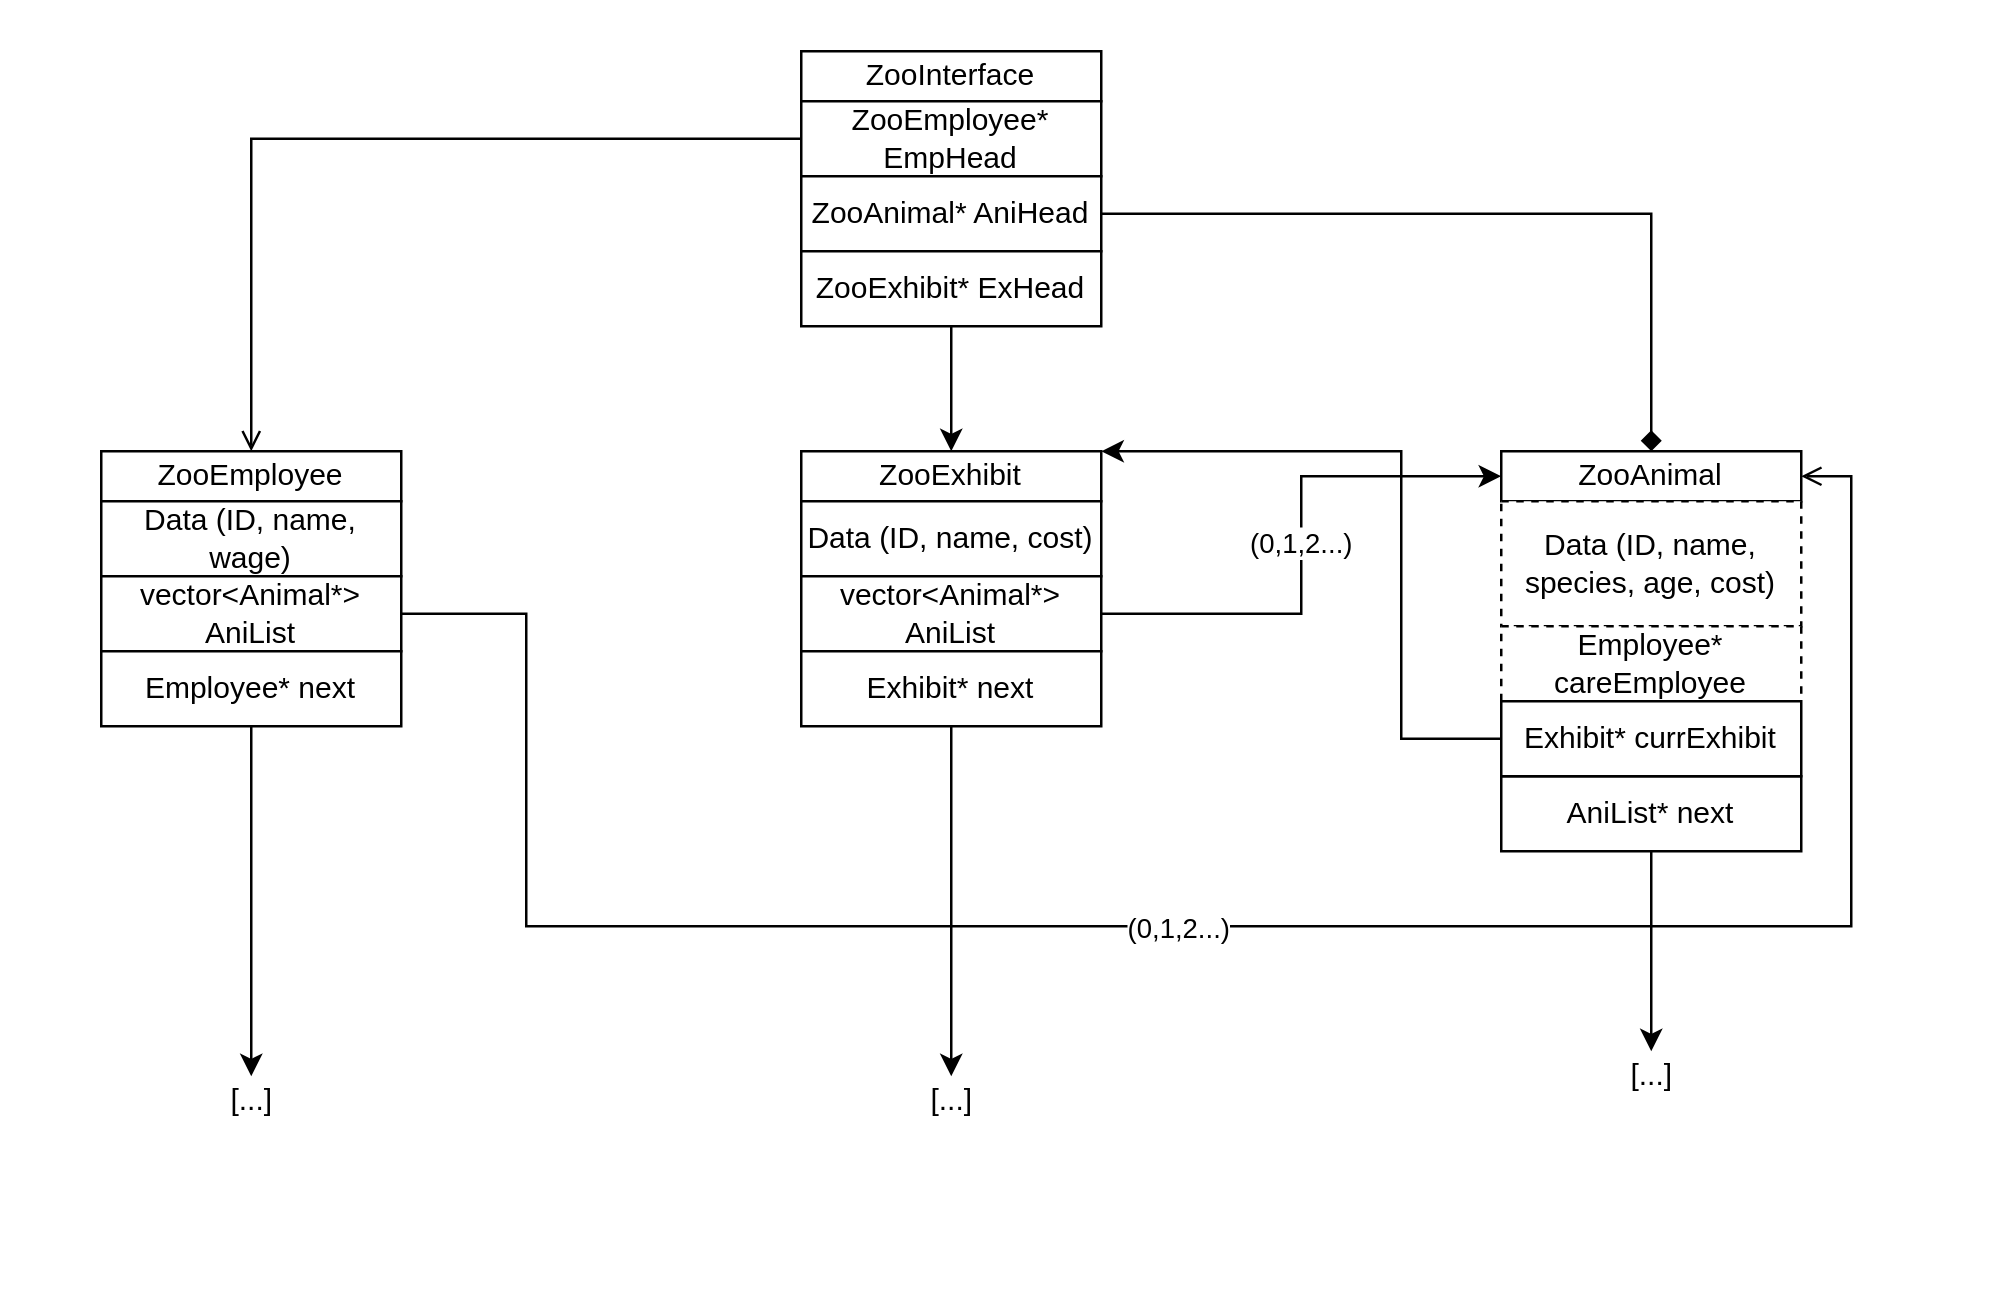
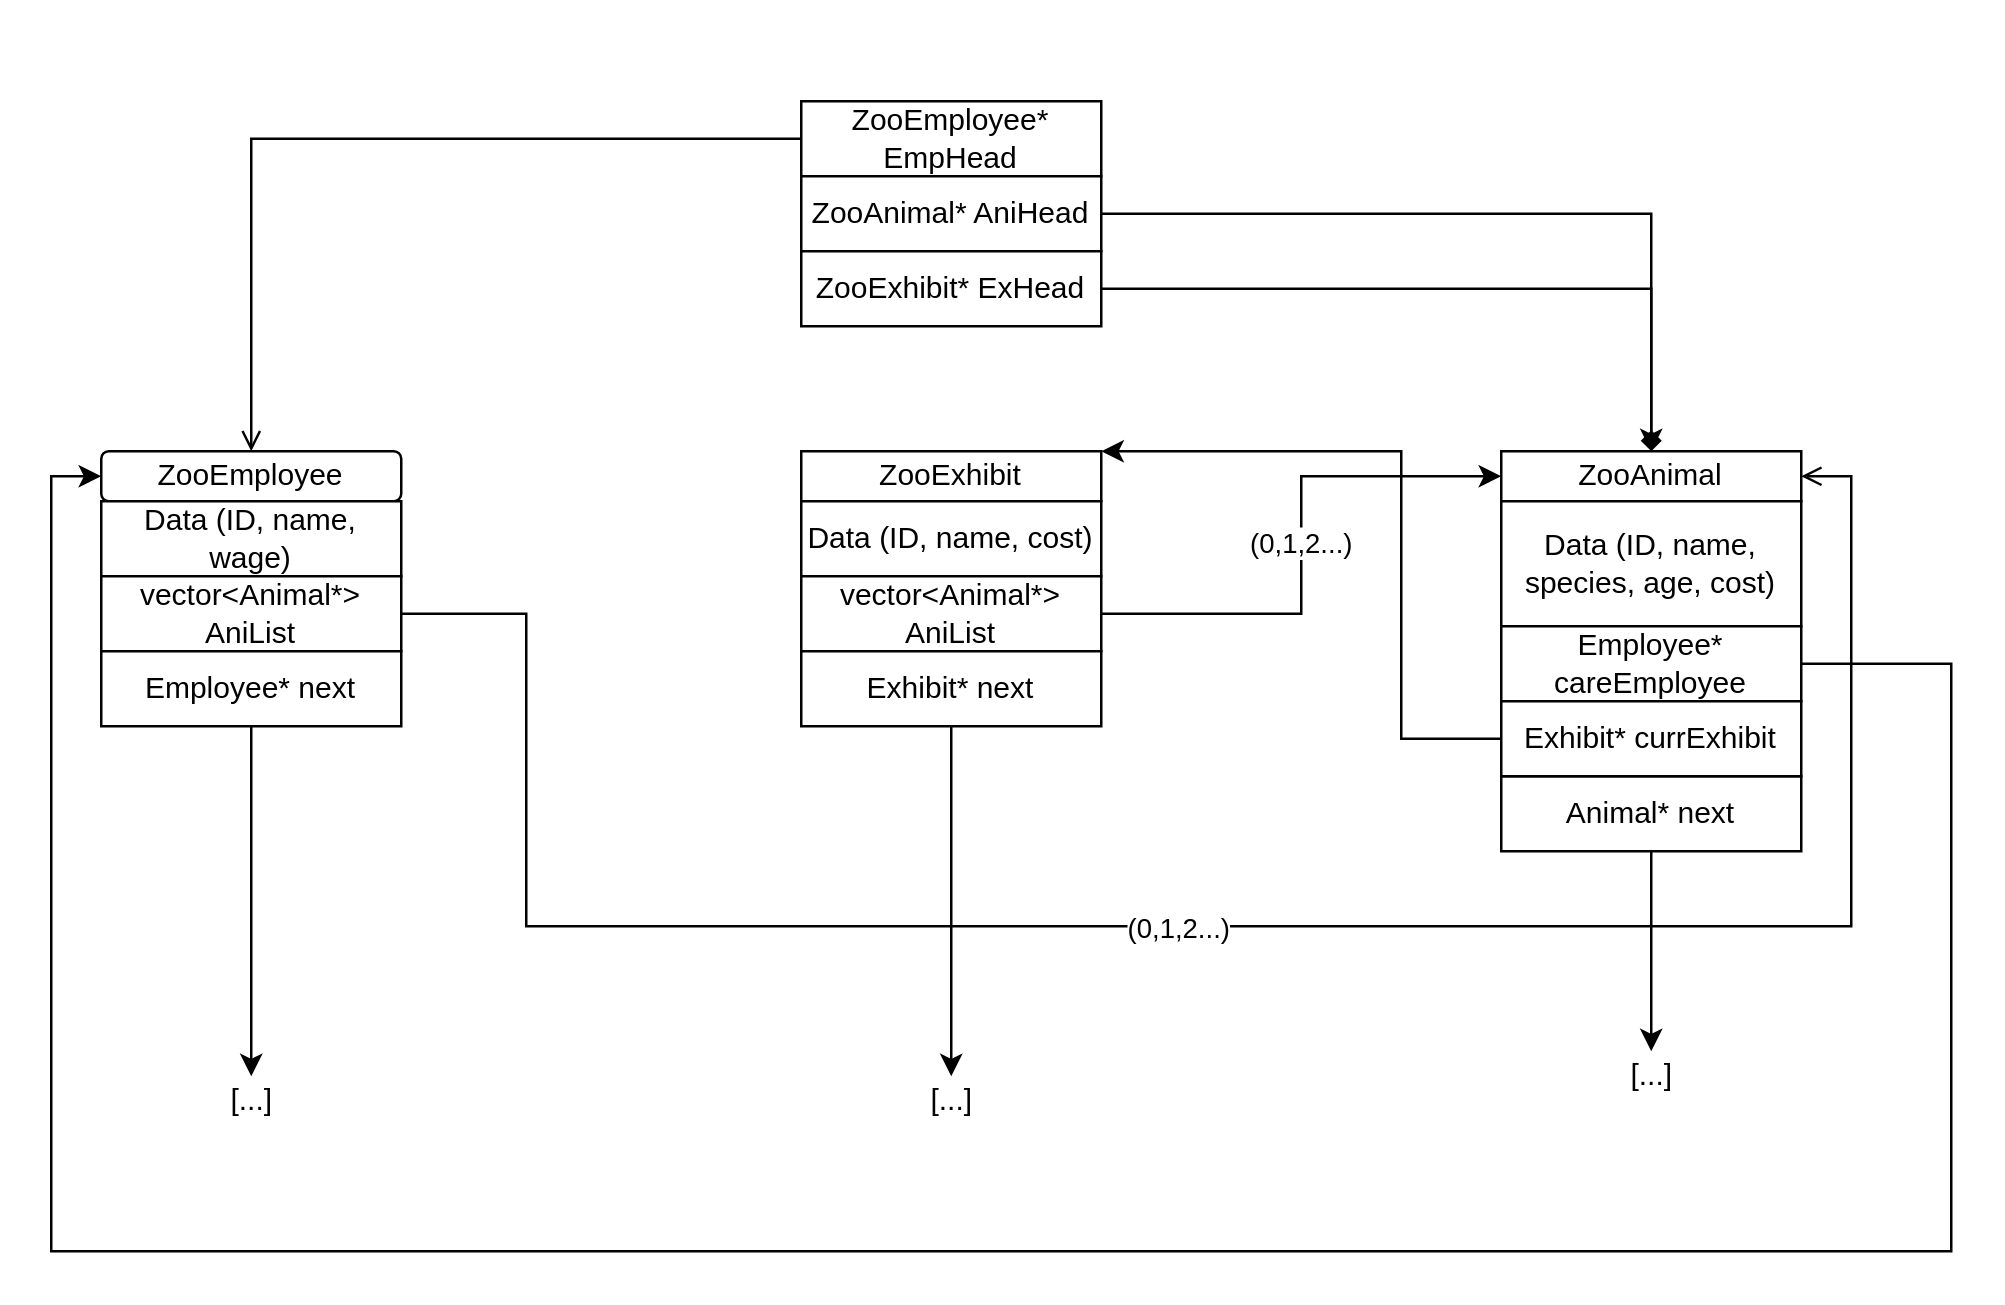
- <mxCell id="2" value="ZooInterface" style="rounded=0;whiteSpace=wrap;html=1;" parent="1" vertex="1"><mxGeometry x="320" y="20" width="120" height="20" as="geometry" /></mxCell>
- <mxCell id="7" style="edgeStyle=orthogonalEdgeStyle;rounded=0;orthogonalLoop=1;jettySize=auto;html=1;" parent="1" source="8" target="14" edge="1"><mxGeometry relative="1" as="geometry" /></mxCell>
+ <mxCell id="7" style="edgeStyle=orthogonalEdgeStyle;rounded=0;orthogonalLoop=1;jettySize=auto;html=1;" parent="1" source="8" target="22" edge="1"><mxGeometry relative="1" as="geometry" /></mxCell>
- <mxCell id="9" value="ZooEmployee" style="rounded=0;whiteSpace=wrap;html=1;" parent="1" vertex="1"><mxGeometry x="40" y="180" width="120" height="20" as="geometry" /></mxCell>
+ <mxCell id="9" value="ZooEmployee" style="whiteSpace=wrap;html=1;rounded=1;" parent="1" vertex="1"><mxGeometry x="40" y="180" width="120" height="20" as="geometry" /></mxCell>
- <mxCell id="23" value="Data (ID, name, species, age, cost)" style="rounded=0;whiteSpace=wrap;html=1;dashed=1;" parent="1" vertex="1"><mxGeometry x="600" y="200" width="120" height="50" as="geometry" /></mxCell>
+ <mxCell id="23" value="Data (ID, name, species, age, cost)" style="rounded=0;whiteSpace=wrap;html=1;" parent="1" vertex="1"><mxGeometry x="600" y="200" width="120" height="50" as="geometry" /></mxCell>
- <mxCell id="30" value="Employee* careEmployee" style="rounded=0;whiteSpace=wrap;html=1;dashed=1;" parent="1" vertex="1"><mxGeometry x="600" y="250" width="120" height="30" as="geometry" /></mxCell>
+ <mxCell id="30" value="Employee* careEmployee" style="rounded=0;whiteSpace=wrap;html=1;" parent="1" vertex="1"><mxGeometry x="600" y="250" width="120" height="30" as="geometry" /></mxCell>
- <mxCell id="25" value="AniList* next" style="rounded=0;whiteSpace=wrap;html=1;" parent="1" vertex="1"><mxGeometry x="600" y="310" width="120" height="30" as="geometry" /></mxCell>
+ <mxCell id="25" value="Animal* next" style="rounded=0;whiteSpace=wrap;html=1;" parent="1" vertex="1"><mxGeometry x="600" y="310" width="120" height="30" as="geometry" /></mxCell>
+ <mxCell id="29" style="edgeStyle=orthogonalEdgeStyle;rounded=0;orthogonalLoop=1;jettySize=auto;html=1;entryX=0;entryY=0.5;entryDx=0;entryDy=0;" parent="1" source="30" target="9" edge="1"><mxGeometry relative="1" as="geometry"><Array as="points"><mxPoint x="780" y="265" /><mxPoint x="780" y="500" /><mxPoint x="20" y="500" /><mxPoint x="20" y="190" /></Array></mxGeometry></mxCell>
